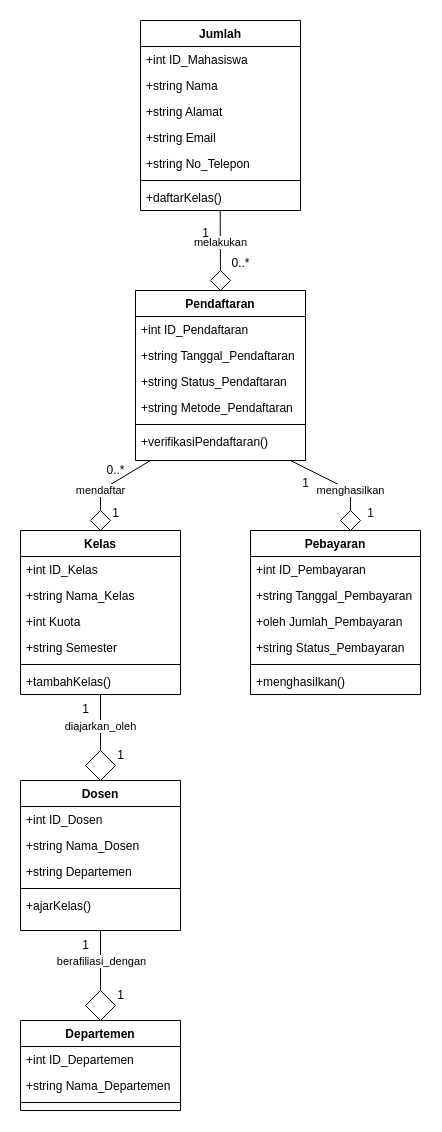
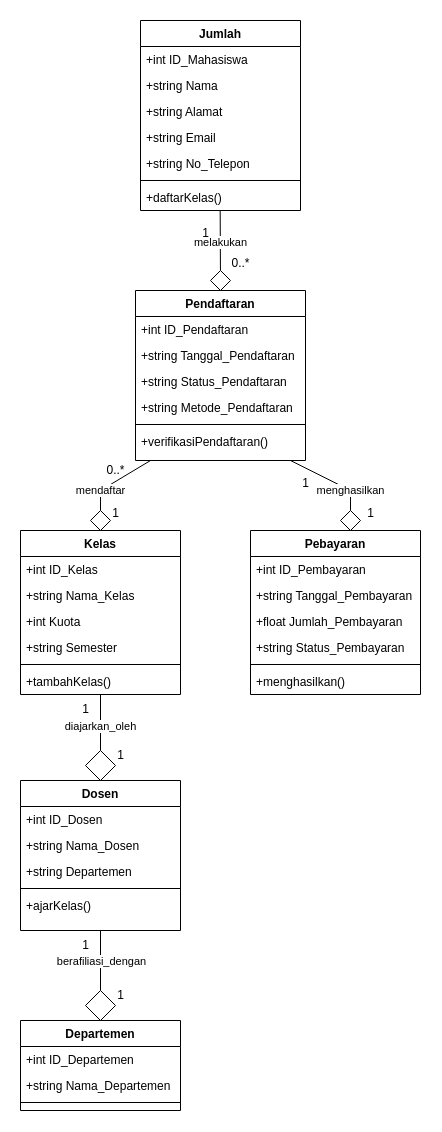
- <mxCell id="32" value="+oleh Jumlah_Pembayaran" style="text;align=left;verticalAlign=top;spacingLeft=4;spacingRight=4;overflow=hidden;rotatable=0;points=[[0,0.5],[1,0.5]];portConstraint=eastwest;" vertex="1" parent="29"><mxGeometry y="78" width="170" height="26" as="geometry" /></mxCell>
+ <mxCell id="32" value="+float Jumlah_Pembayaran" style="text;align=left;verticalAlign=top;spacingLeft=4;spacingRight=4;overflow=hidden;rotatable=0;points=[[0,0.5],[1,0.5]];portConstraint=eastwest;" vertex="1" parent="29"><mxGeometry y="78" width="170" height="26" as="geometry" /></mxCell>
